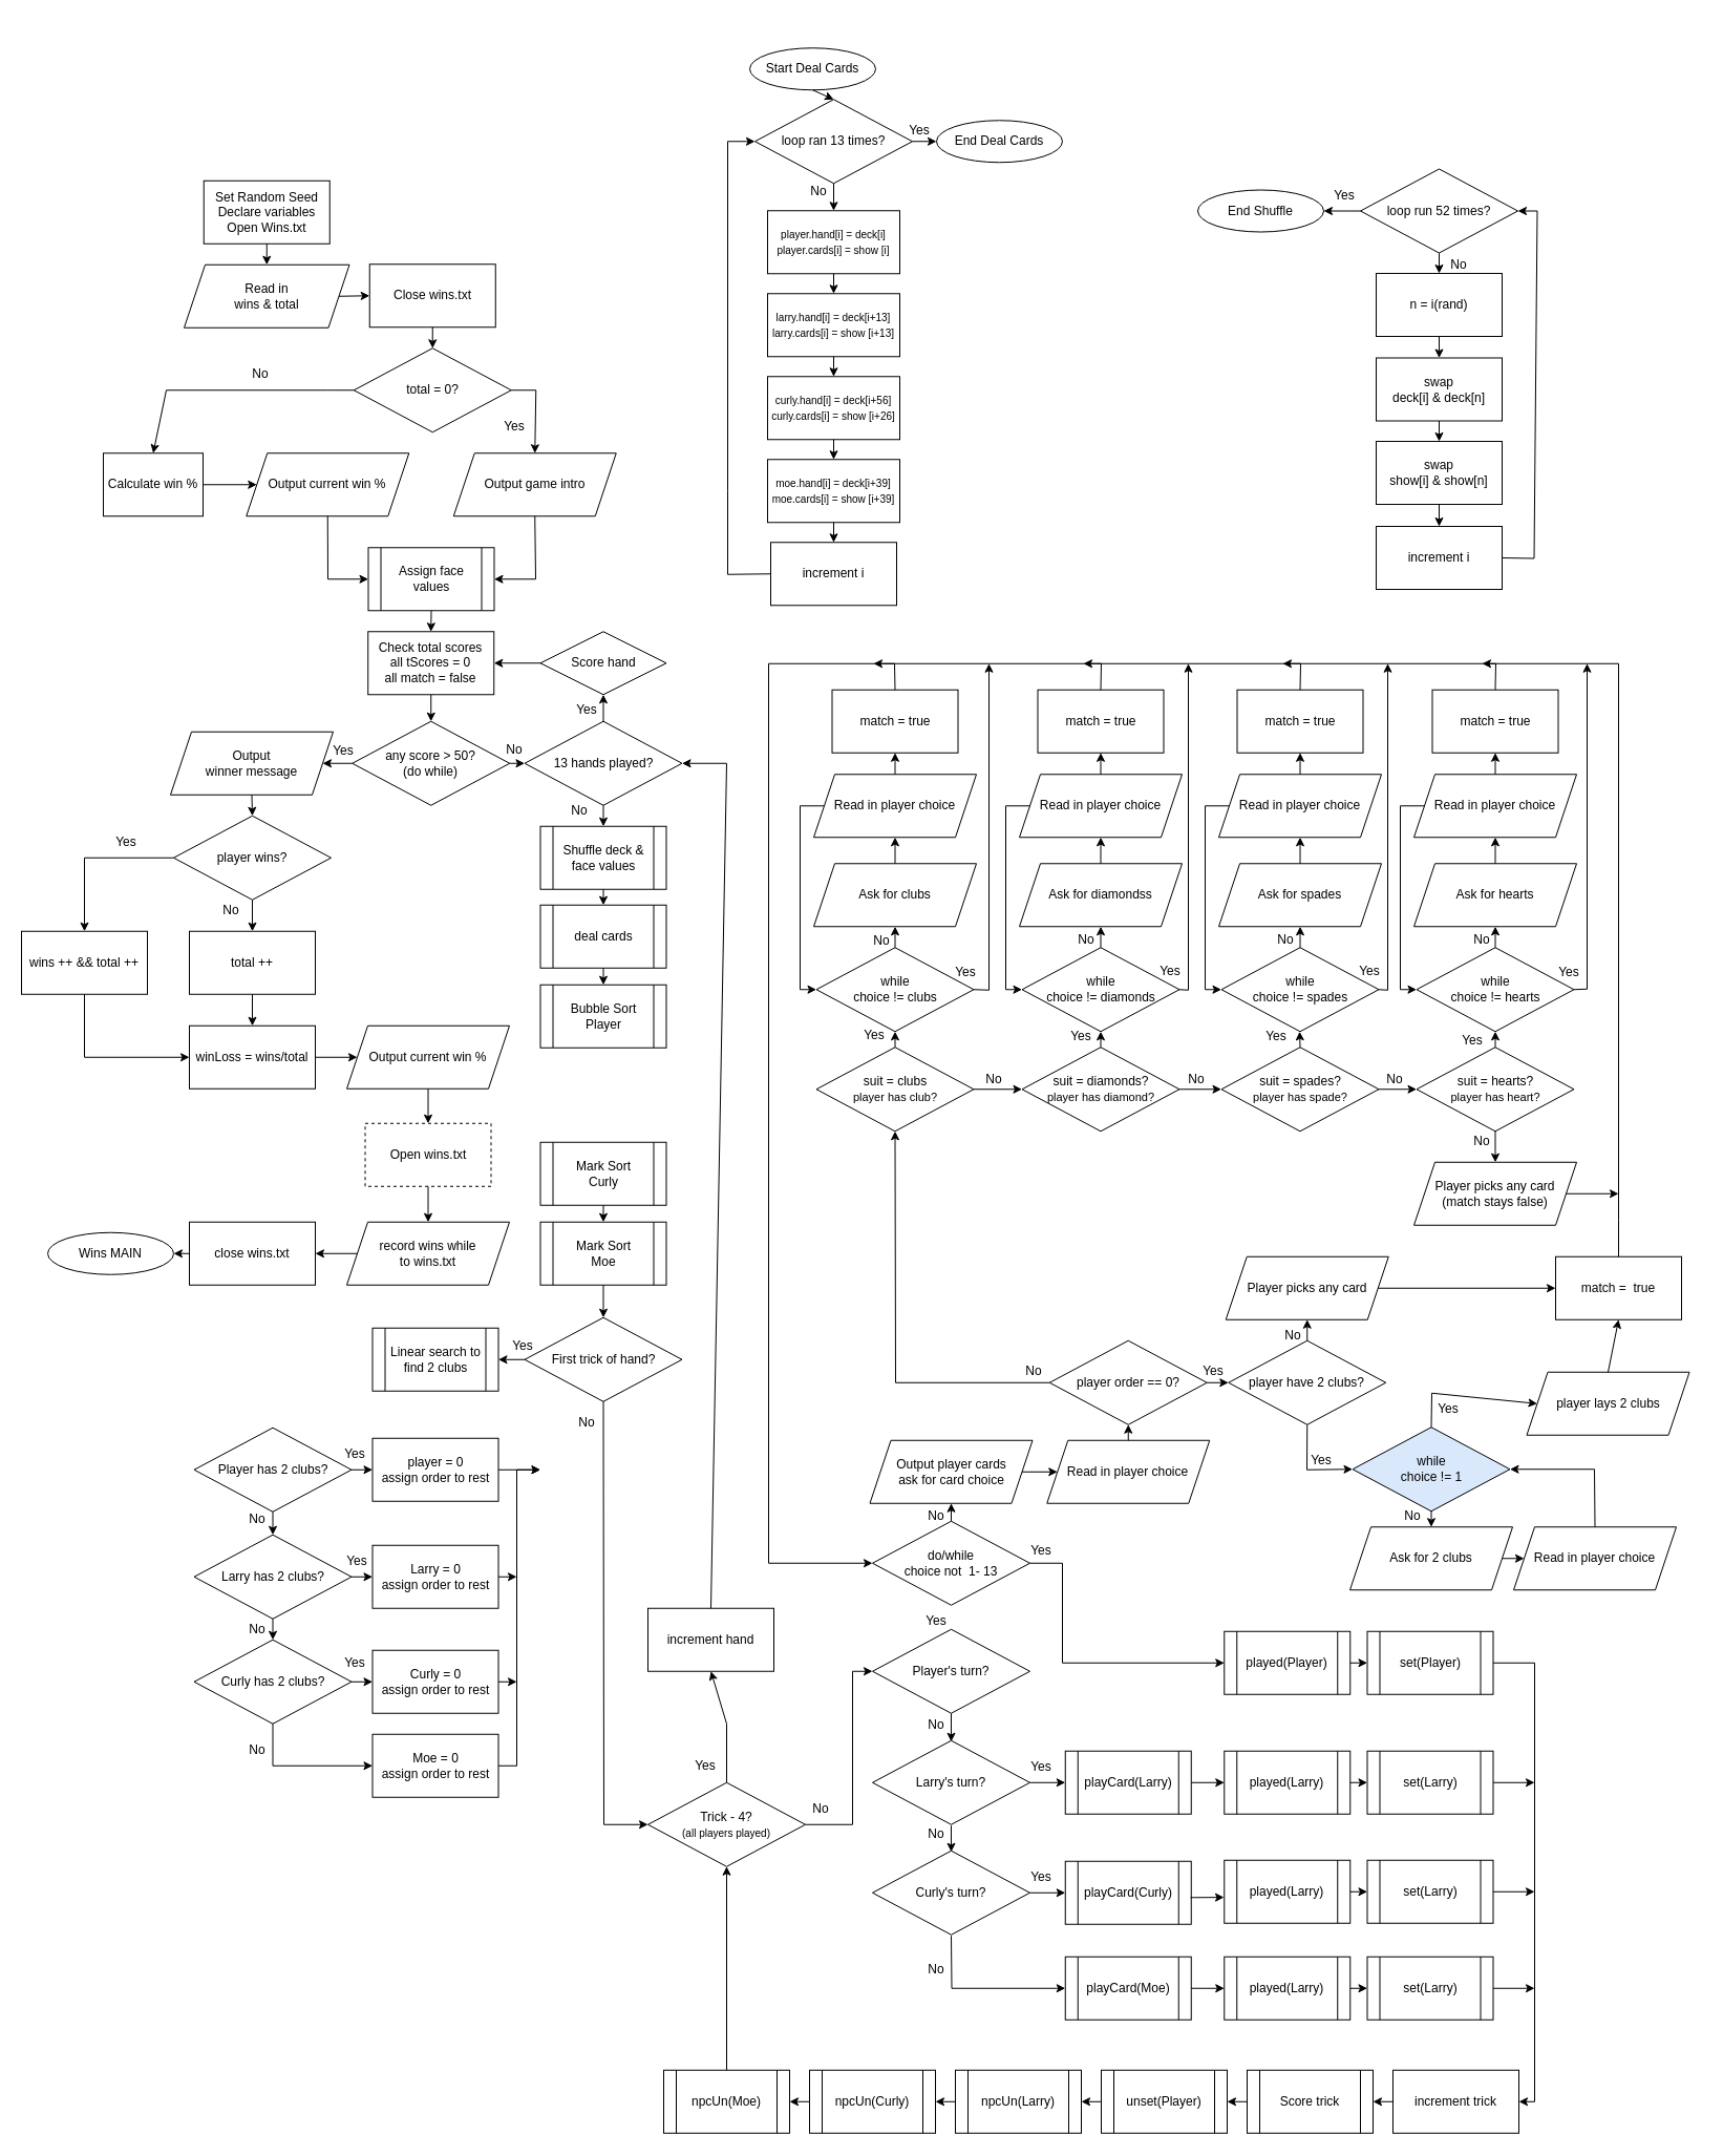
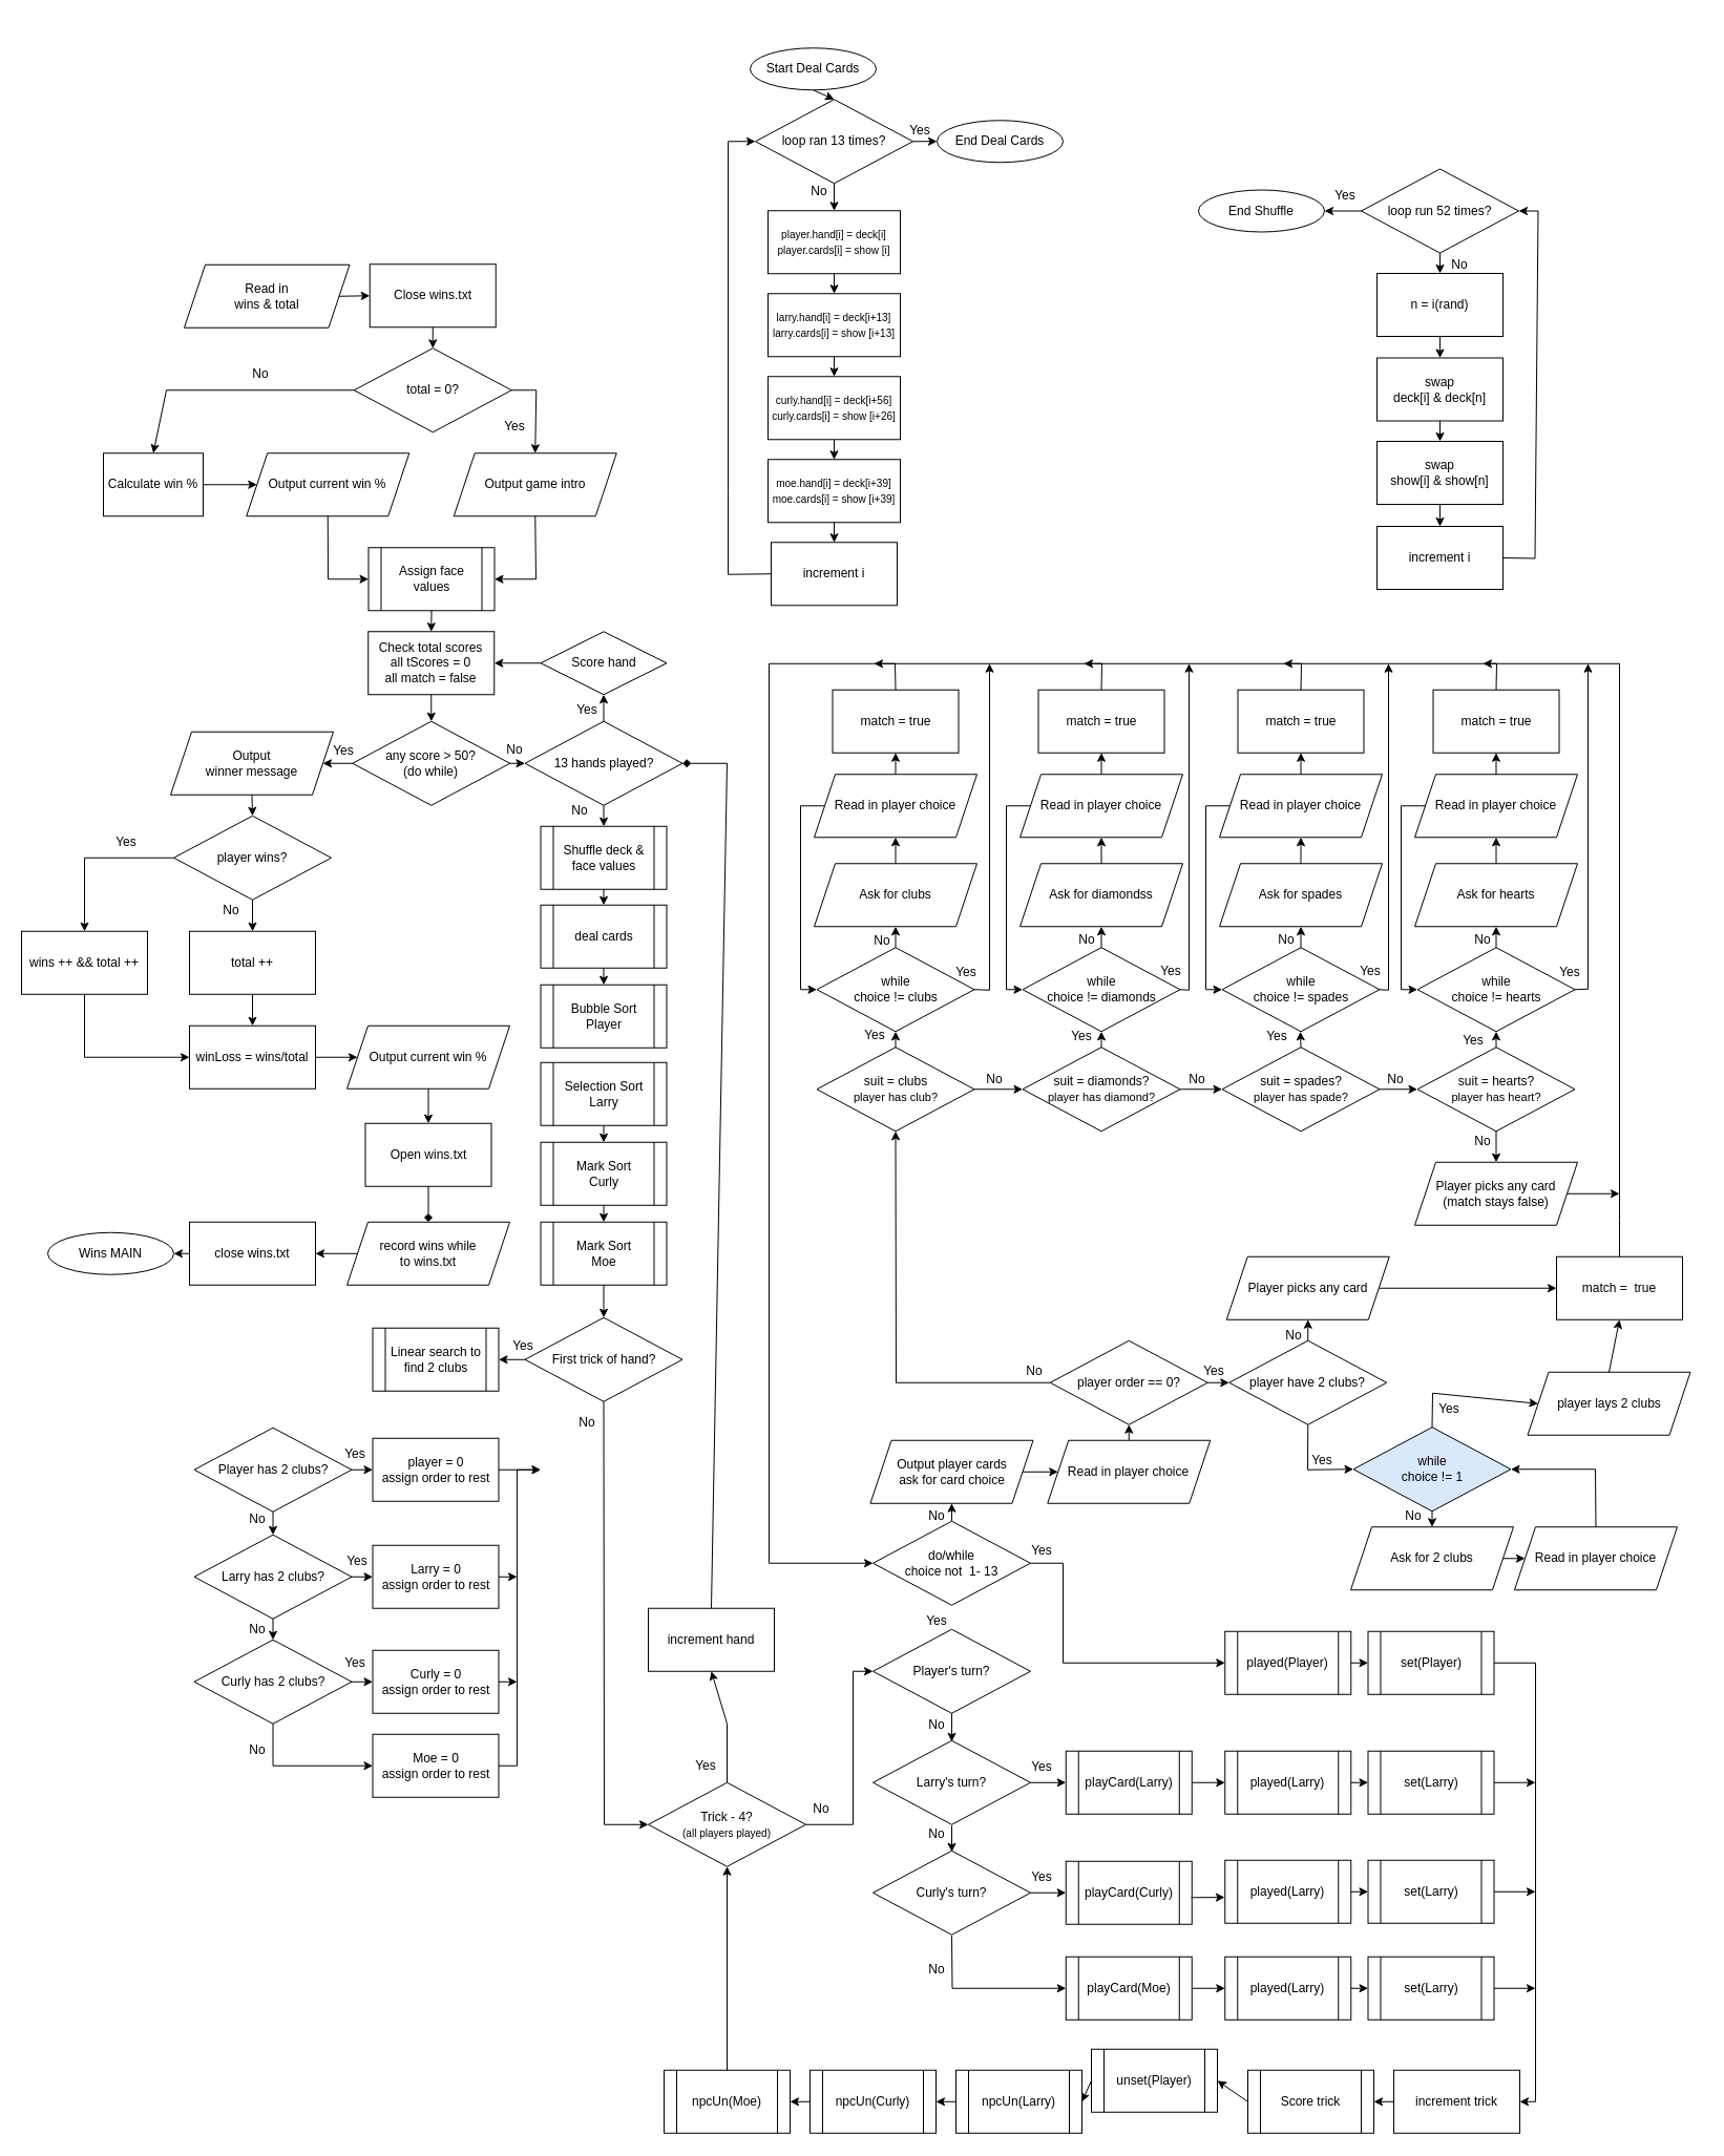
- <mxCell id="13" value="Set Random Seed&lt;br&gt;Declare variables&lt;br&gt;Open Wins.txt" style="rounded=0;whiteSpace=wrap;html=1;" vertex="1" parent="2"><mxGeometry x="173.75" y="151.75" width="120" height="60" as="geometry" /></mxCell>
- <mxCell id="133" value="" style="endArrow=classic;html=1;rounded=0;exitX=0.5;exitY=1;exitDx=0;exitDy=0;entryX=0.5;entryY=0;entryDx=0;entryDy=0;" edge="1" parent="2" source="13" target="34"><mxGeometry width="50" height="50" relative="1" as="geometry"><mxPoint x="33.75" y="321.75" as="sourcePoint" /><mxPoint x="83.75" y="271.75" as="targetPoint" /></mxGeometry></mxCell>
- <mxCell id="147" value="" style="endArrow=classic;html=1;rounded=0;entryX=1;entryY=0.5;entryDx=0;entryDy=0;exitX=0.5;exitY=0;exitDx=0;exitDy=0;" edge="1" parent="2" source="256" target="12"><mxGeometry width="50" height="50" relative="1" as="geometry"><mxPoint x="672" y="1281.75" as="sourcePoint" /><mxPoint x="362" y="1251.75" as="targetPoint" /><Array as="points"><mxPoint x="672" y="706.75" /></Array></mxGeometry></mxCell>
+ <mxCell id="147" value="" style="endArrow=diamond;html=1;rounded=0;entryX=1;entryY=0.5;entryDx=0;entryDy=0;exitX=0.5;exitY=0;exitDx=0;exitDy=0;" edge="1" parent="2" source="256" target="12"><mxGeometry width="50" height="50" relative="1" as="geometry"><mxPoint x="672" y="1281.75" as="sourcePoint" /><mxPoint x="362" y="1251.75" as="targetPoint" /><Array as="points"><mxPoint x="672" y="706.75" /></Array></mxGeometry></mxCell>
+ <mxCell id="43" value="Selection Sort Larry" style="shape=process;whiteSpace=wrap;html=1;backgroundOutline=1;" vertex="1" parent="2"><mxGeometry x="494.5" y="991.75" width="120" height="60" as="geometry" /></mxCell>
+ <mxCell id="125" value="" style="endArrow=classic;html=1;rounded=0;exitX=0.5;exitY=1;exitDx=0;exitDy=0;entryX=0.5;entryY=0;entryDx=0;entryDy=0;" edge="1" parent="2" source="43" target="44"><mxGeometry width="50" height="50" relative="1" as="geometry"><mxPoint x="612" y="1101.75" as="sourcePoint" /><mxPoint x="662" y="1051.75" as="targetPoint" /></mxGeometry></mxCell>
- <mxCell id="18" value="Open wins.txt" style="rounded=0;whiteSpace=wrap;html=1;dashed=1;" vertex="1" parent="2"><mxGeometry x="327.5" y="1049.75" width="120" height="60" as="geometry" /></mxCell>
+ <mxCell id="18" value="Open wins.txt" style="rounded=0;whiteSpace=wrap;html=1;" vertex="1" parent="2"><mxGeometry x="327.5" y="1049.75" width="120" height="60" as="geometry" /></mxCell>
- <mxCell id="130" value="" style="endArrow=classic;html=1;rounded=0;exitX=0.5;exitY=1;exitDx=0;exitDy=0;" edge="1" parent="2" source="18" target="19"><mxGeometry width="50" height="50" relative="1" as="geometry"><mxPoint x="110" y="1111.75" as="sourcePoint" /><mxPoint x="160" y="1061.75" as="targetPoint" /></mxGeometry></mxCell>
+ <mxCell id="130" value="" style="endArrow=diamond;html=1;rounded=0;exitX=0.5;exitY=1;exitDx=0;exitDy=0;" edge="1" parent="2" source="18" target="19"><mxGeometry width="50" height="50" relative="1" as="geometry"><mxPoint x="110" y="1111.75" as="sourcePoint" /><mxPoint x="160" y="1061.75" as="targetPoint" /></mxGeometry></mxCell>
- <mxCell id="185" value="unset(Player)" style="shape=process;whiteSpace=wrap;html=1;backgroundOutline=1;" vertex="1" parent="2"><mxGeometry x="1029" y="1951.75" width="120" height="60" as="geometry" /></mxCell>
+ <mxCell id="185" value="unset(Player)" style="shape=process;whiteSpace=wrap;html=1;backgroundOutline=1;" vertex="1" parent="2"><mxGeometry x="1019" y="1931.75" width="120" height="60" as="geometry" /></mxCell>
